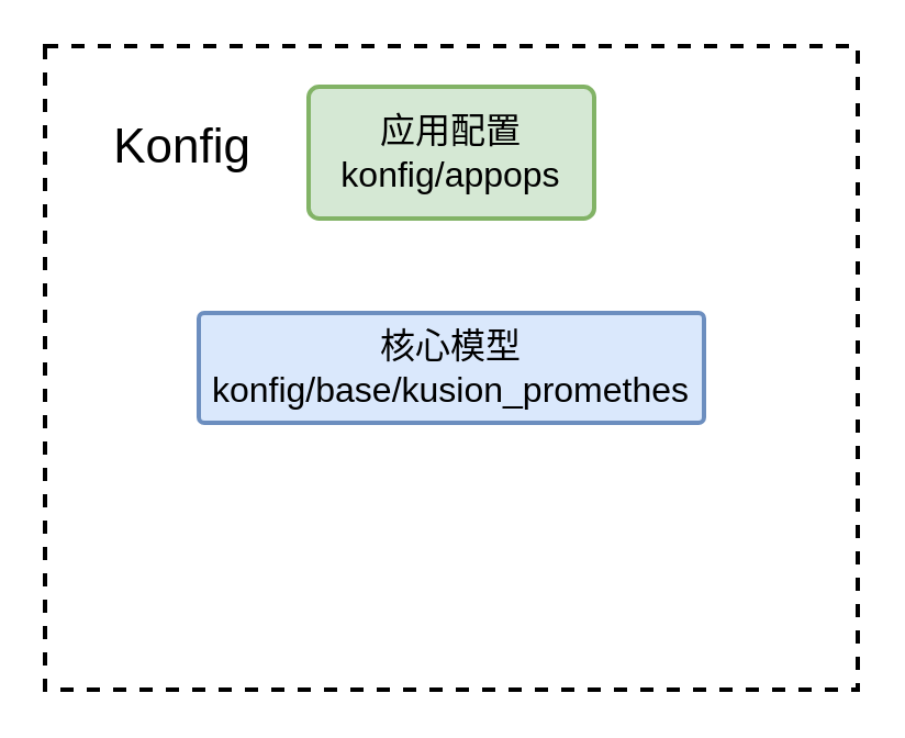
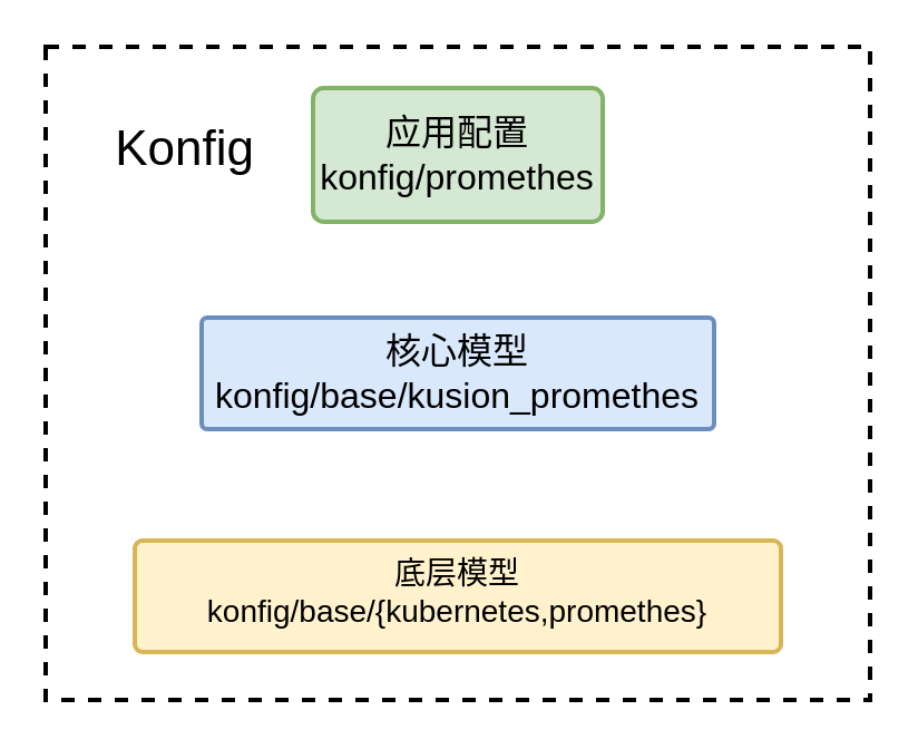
- <mxCell id="4" value="应用配置&lt;br style=&quot;font-size: 16px;&quot;&gt;konfig/appops" style="rounded=1;whiteSpace=wrap;html=1;strokeWidth=2;fillColor=#d5e8d4;strokeColor=#82b366;fontSize=16;verticalAlign=middle;arcSize=8;" parent="1" vertex="1"><mxGeometry x="140" y="39" width="130" height="60" as="geometry" /></mxCell>
+ <mxCell id="4" value="应用配置&lt;br style=&quot;font-size: 16px;&quot;&gt;konfig/promethes" style="rounded=1;whiteSpace=wrap;html=1;strokeWidth=2;fillColor=#d5e8d4;strokeColor=#82b366;fontSize=16;verticalAlign=middle;arcSize=8;" parent="1" vertex="1"><mxGeometry x="140" y="39" width="130" height="60" as="geometry" /></mxCell>
+ <mxCell id="5" value="底层模型&lt;br style=&quot;font-size: 14px&quot;&gt;konfig/base/{kubernetes,promethes}" style="rounded=1;whiteSpace=wrap;html=1;strokeWidth=2;fillColor=#fff2cc;strokeColor=#d6b656;fontSize=14;verticalAlign=top;arcSize=7;" parent="1" vertex="1"><mxGeometry x="60" y="242" width="290" height="50" as="geometry" /></mxCell>
